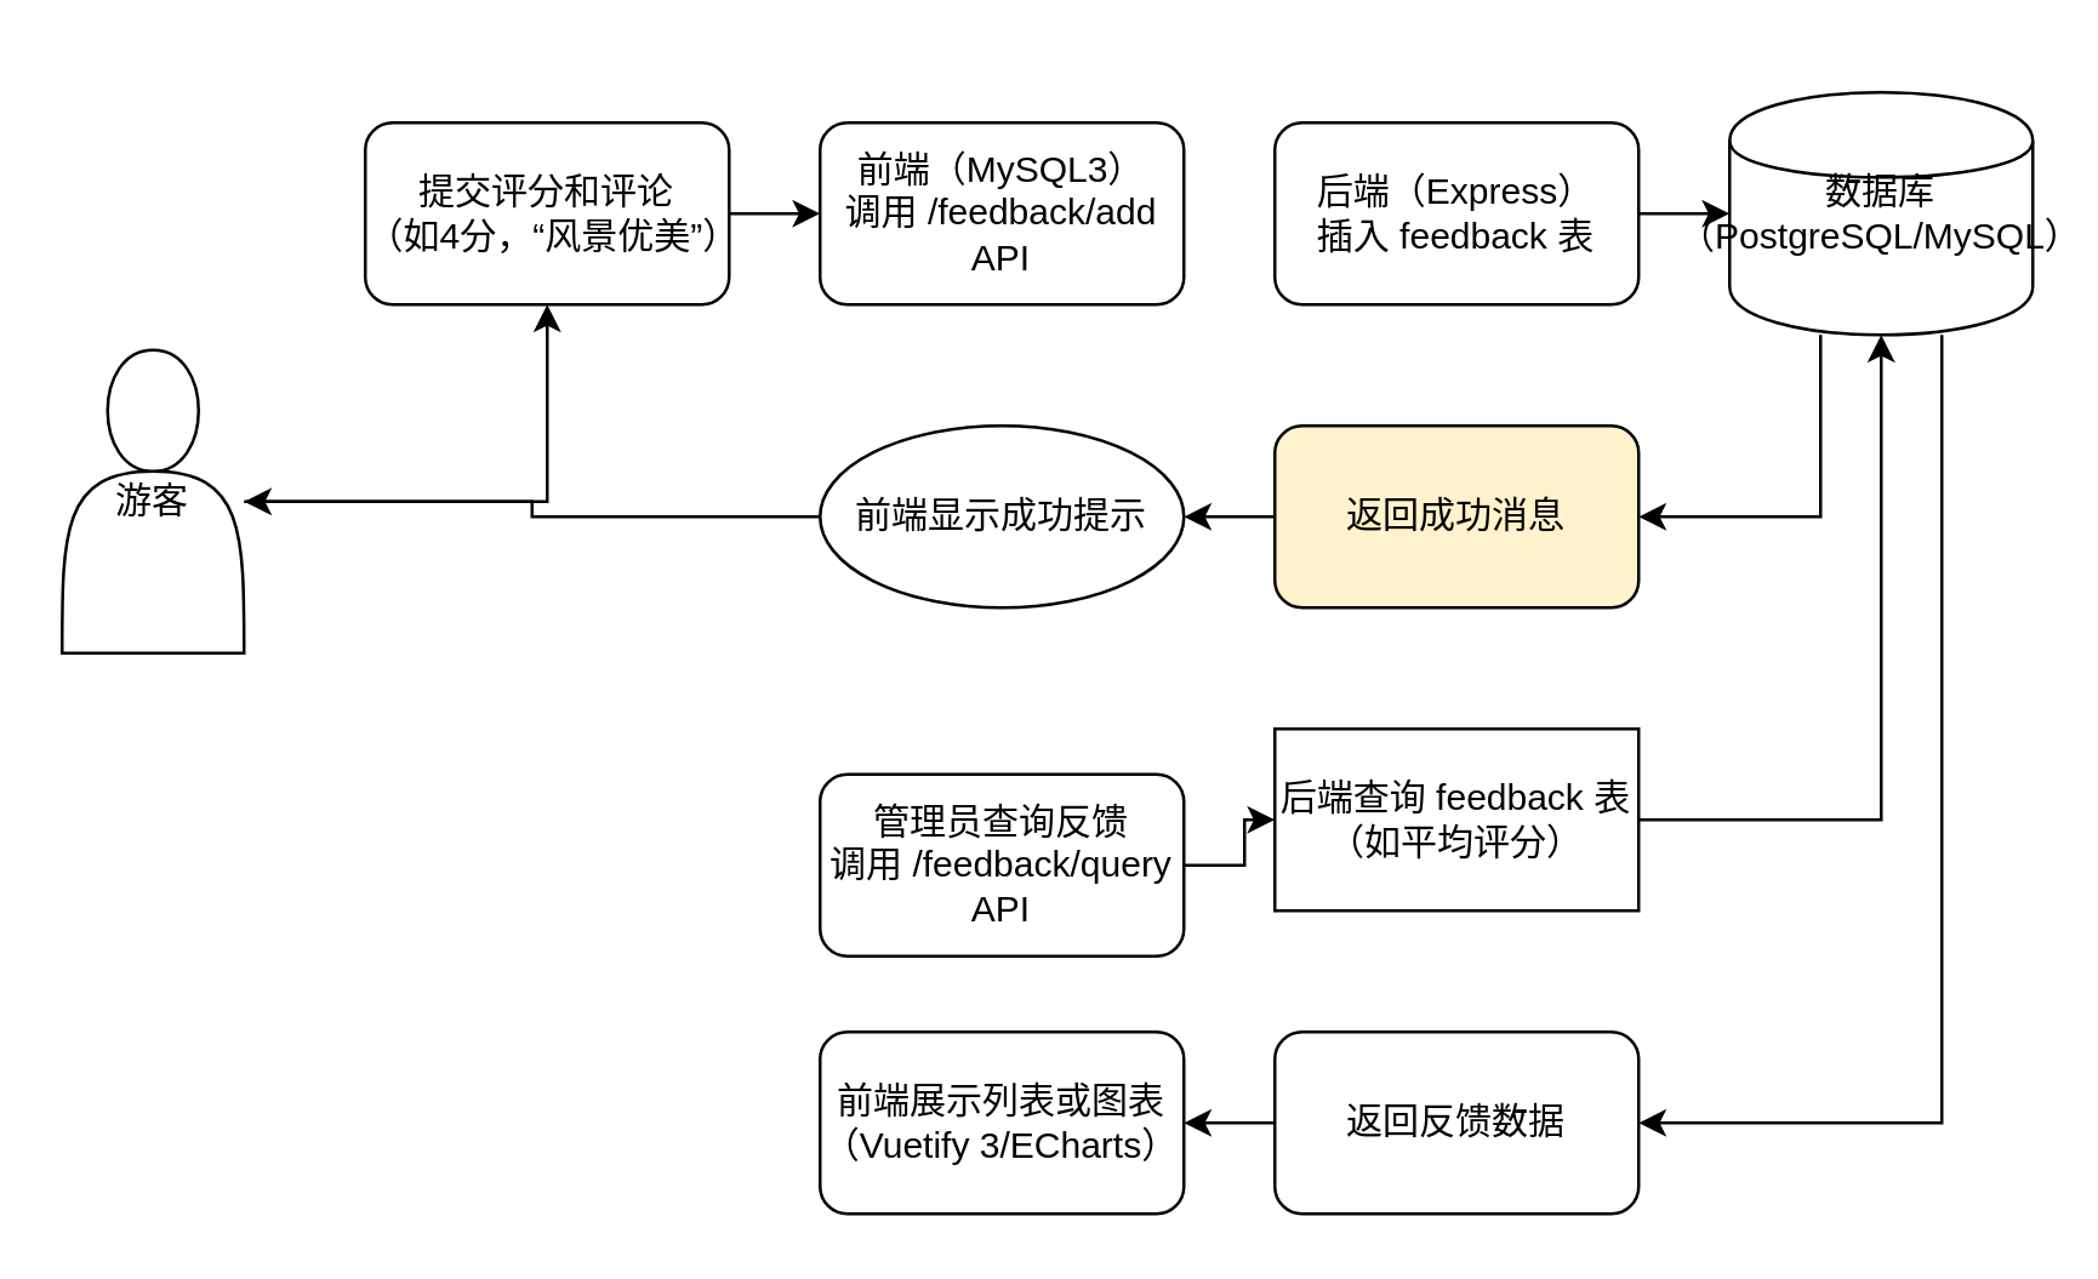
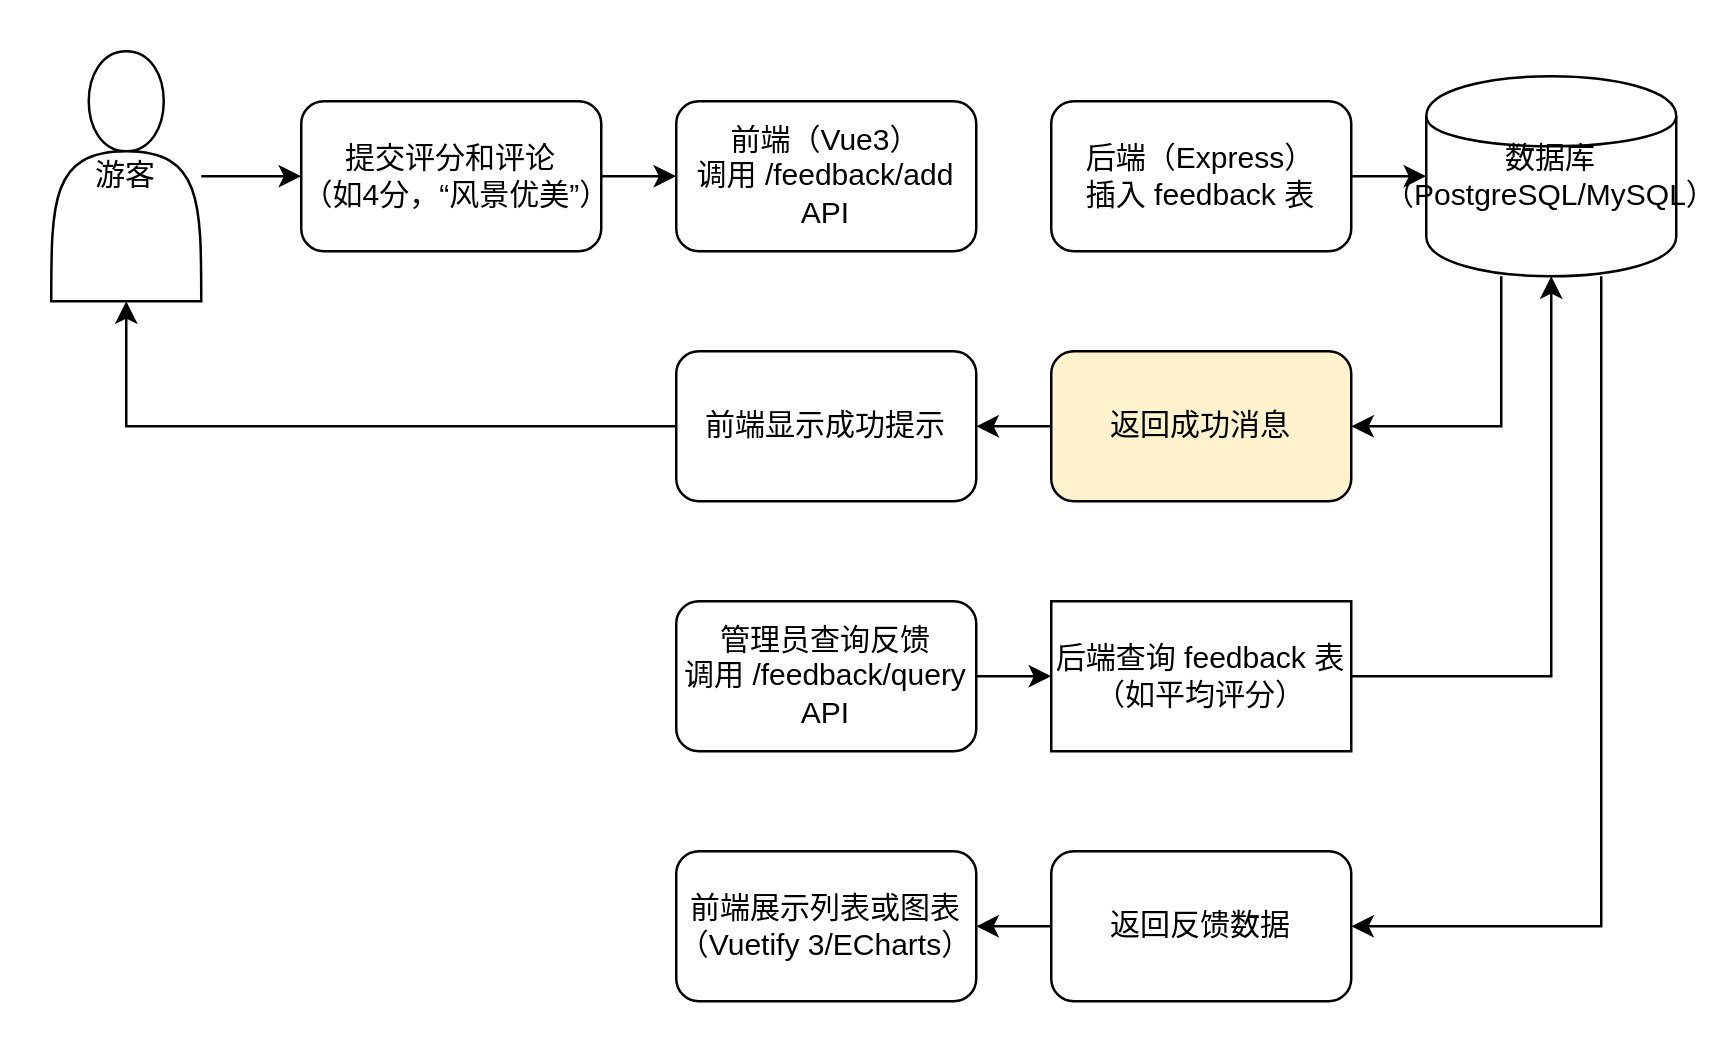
- <mxCell id="4" value="前端（MySQL3）&lt;br&gt;调用 /feedback/add API" style="rounded=1;whiteSpace=wrap;html=1;" parent="1" vertex="1"><mxGeometry x="270" y="40" width="120" height="60" as="geometry" /></mxCell>
+ <mxCell id="4" value="前端（Vue3）&lt;br&gt;调用 /feedback/add API" style="rounded=1;whiteSpace=wrap;html=1;" parent="1" vertex="1"><mxGeometry x="270" y="40" width="120" height="60" as="geometry" /></mxCell>
- <mxCell id="2" value="游客" style="shape=actor;whiteSpace=wrap;html=1;" parent="1" vertex="1"><mxGeometry x="20" y="115" width="60" height="100" as="geometry" /></mxCell>
+ <mxCell id="2" value="游客" style="shape=actor;whiteSpace=wrap;html=1;" parent="1" vertex="1"><mxGeometry x="20" y="20" width="60" height="100" as="geometry" /></mxCell>
- <mxCell id="8" value="前端显示成功提示" style="ellipse;whiteSpace=wrap;html=1;" parent="1" vertex="1"><mxGeometry x="270" y="140" width="120" height="60" as="geometry" /></mxCell>
+ <mxCell id="8" value="前端显示成功提示" style="rounded=1;whiteSpace=wrap;html=1;" parent="1" vertex="1"><mxGeometry x="270" y="140" width="120" height="60" as="geometry" /></mxCell>
- <mxCell id="9" value="管理员查询反馈&lt;br&gt;调用 /feedback/query API" style="rounded=1;whiteSpace=wrap;html=1;" parent="1" vertex="1"><mxGeometry x="270" y="255" width="120" height="60" as="geometry" /></mxCell>
+ <mxCell id="9" value="管理员查询反馈&lt;br&gt;调用 /feedback/query API" style="rounded=1;whiteSpace=wrap;html=1;" parent="1" vertex="1"><mxGeometry x="270" y="240" width="120" height="60" as="geometry" /></mxCell>
